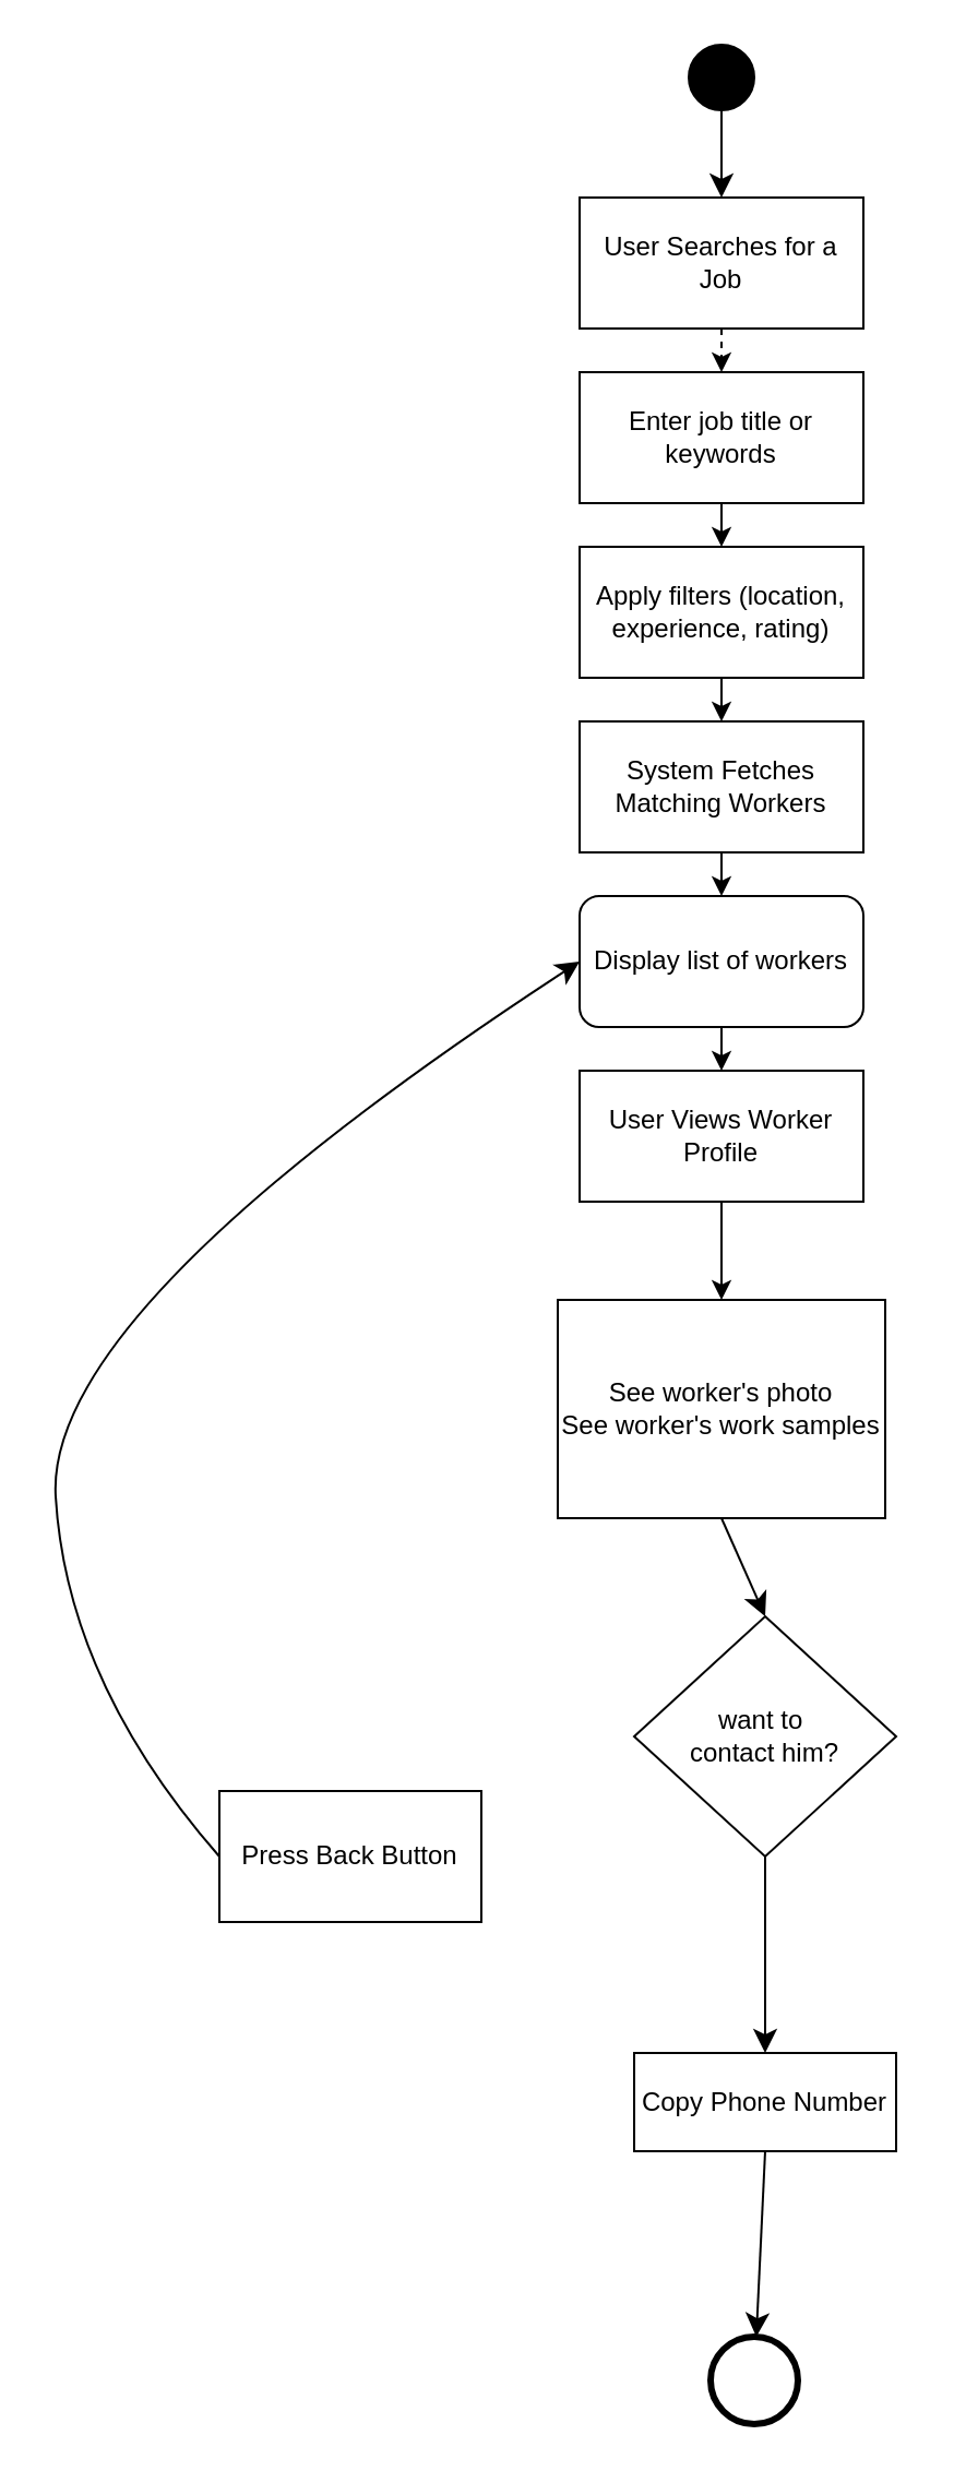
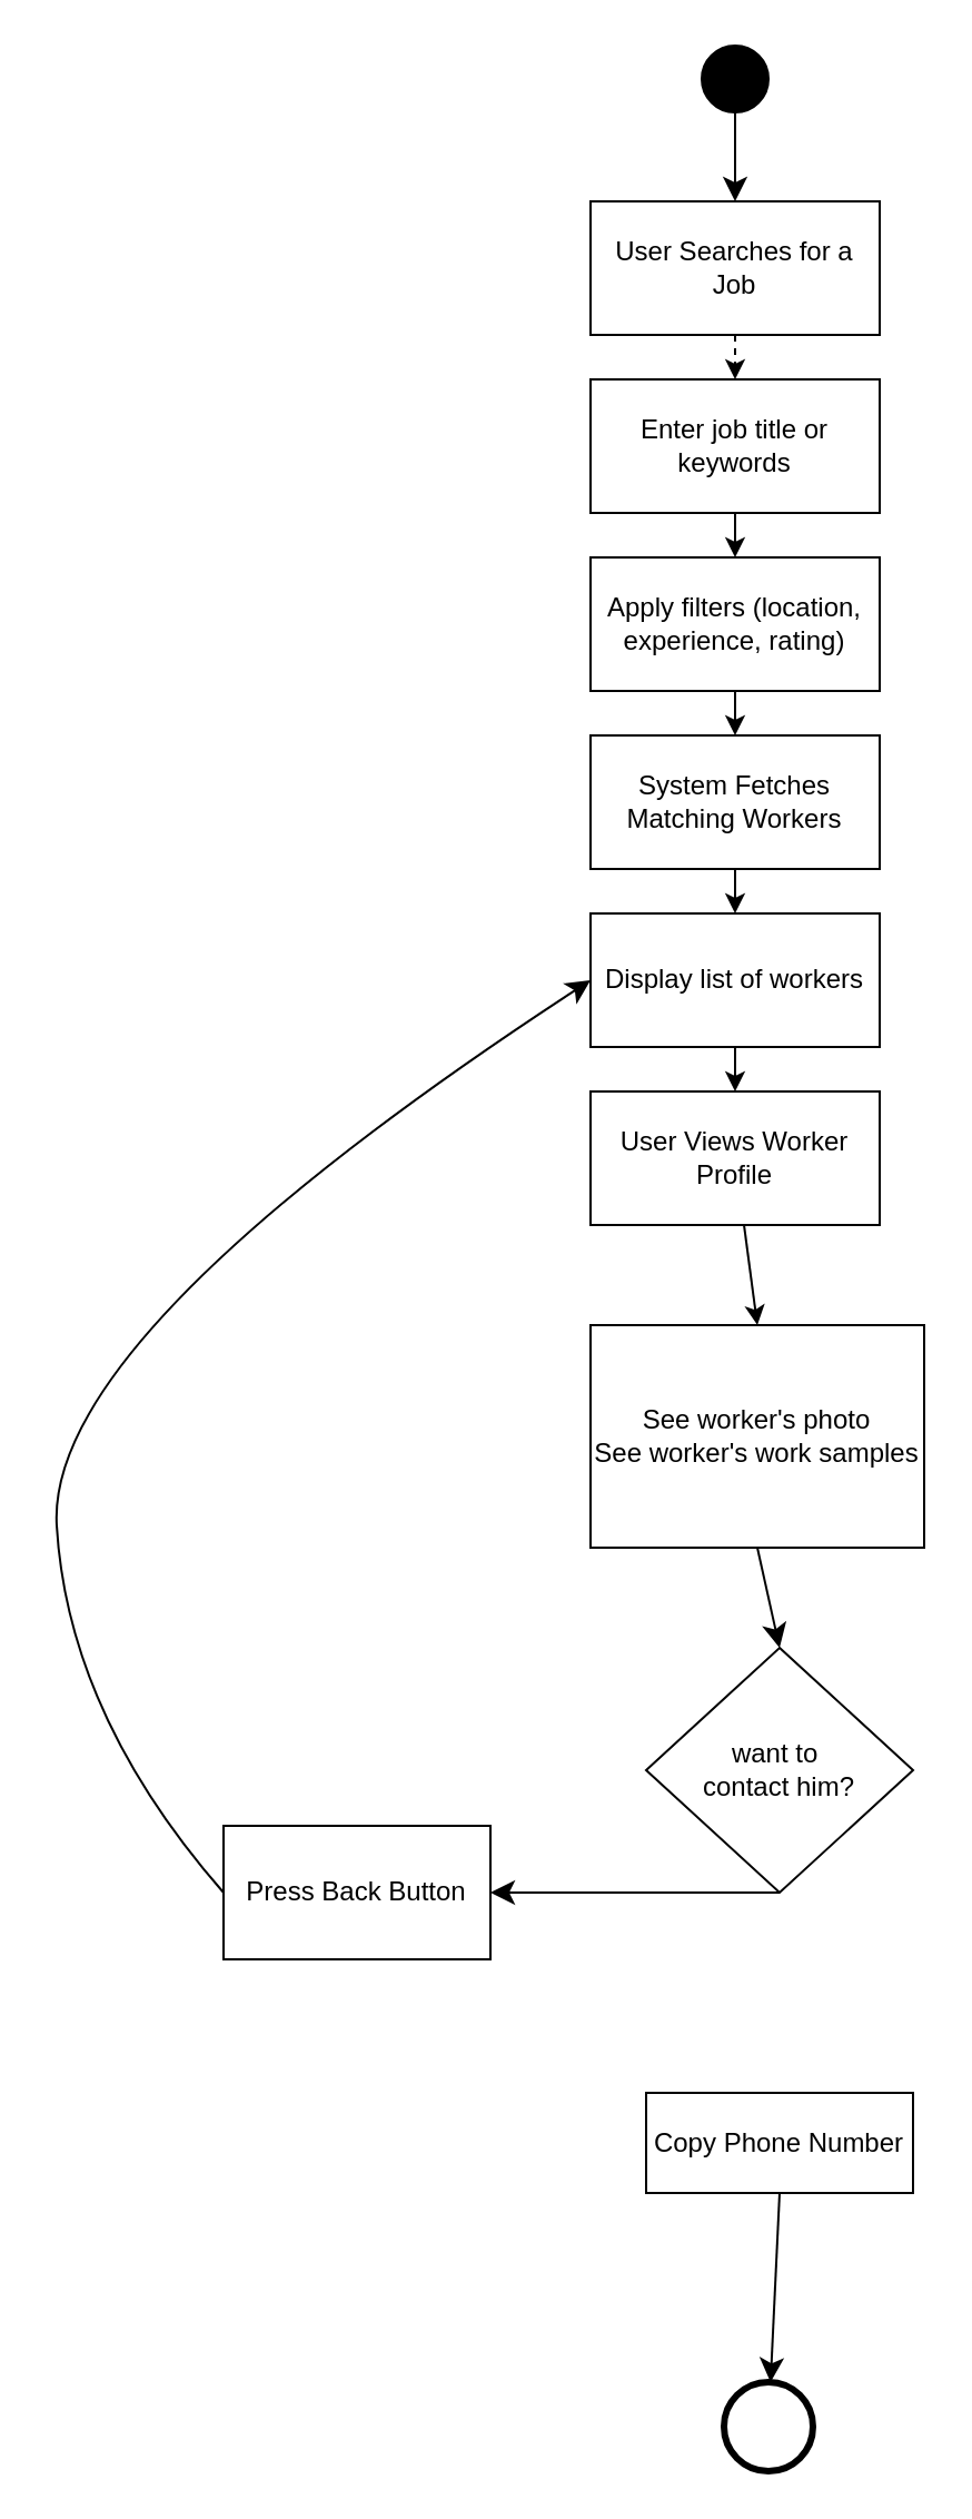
- <mxCell id="6" value="Display list of workers" style="whiteSpace=wrap;html=1;rounded=1;" parent="1" vertex="1"><mxGeometry x="265" y="410" width="130" height="60" as="geometry" /></mxCell>
+ <mxCell id="6" value="Display list of workers" style="rounded=0;whiteSpace=wrap;html=1;" parent="1" vertex="1"><mxGeometry x="265" y="410" width="130" height="60" as="geometry" /></mxCell>
- <mxCell id="9" value="See worker's photo&lt;br&gt;See worker's work samples" style="shape=rectangle;rounded=0;whiteSpace=wrap;html=1;" parent="1" vertex="1"><mxGeometry x="255" y="595" width="150" height="100" as="geometry" /></mxCell>
+ <mxCell id="9" value="See worker's photo&lt;br&gt;See worker's work samples" style="shape=rectangle;rounded=0;whiteSpace=wrap;html=1;" parent="1" vertex="1"><mxGeometry x="265" y="595" width="150" height="100" as="geometry" /></mxCell>
- <mxCell id="19" style="edgeStyle=none;curved=1;rounded=0;orthogonalLoop=1;jettySize=auto;html=1;exitX=0.5;exitY=1;exitDx=0;exitDy=0;entryX=0.5;entryY=0;entryDx=0;entryDy=0;fontSize=12;startSize=8;endSize=8;" parent="1" source="20" target="24" edge="1"><mxGeometry relative="1" as="geometry" /></mxCell>
+ <mxCell id="19" style="edgeStyle=none;curved=1;rounded=0;orthogonalLoop=1;jettySize=auto;html=1;exitX=0.5;exitY=1;exitDx=0;exitDy=0;fontSize=12;startSize=8;endSize=8;" parent="1" source="20" target="22" edge="1"><mxGeometry relative="1" as="geometry" /></mxCell>
